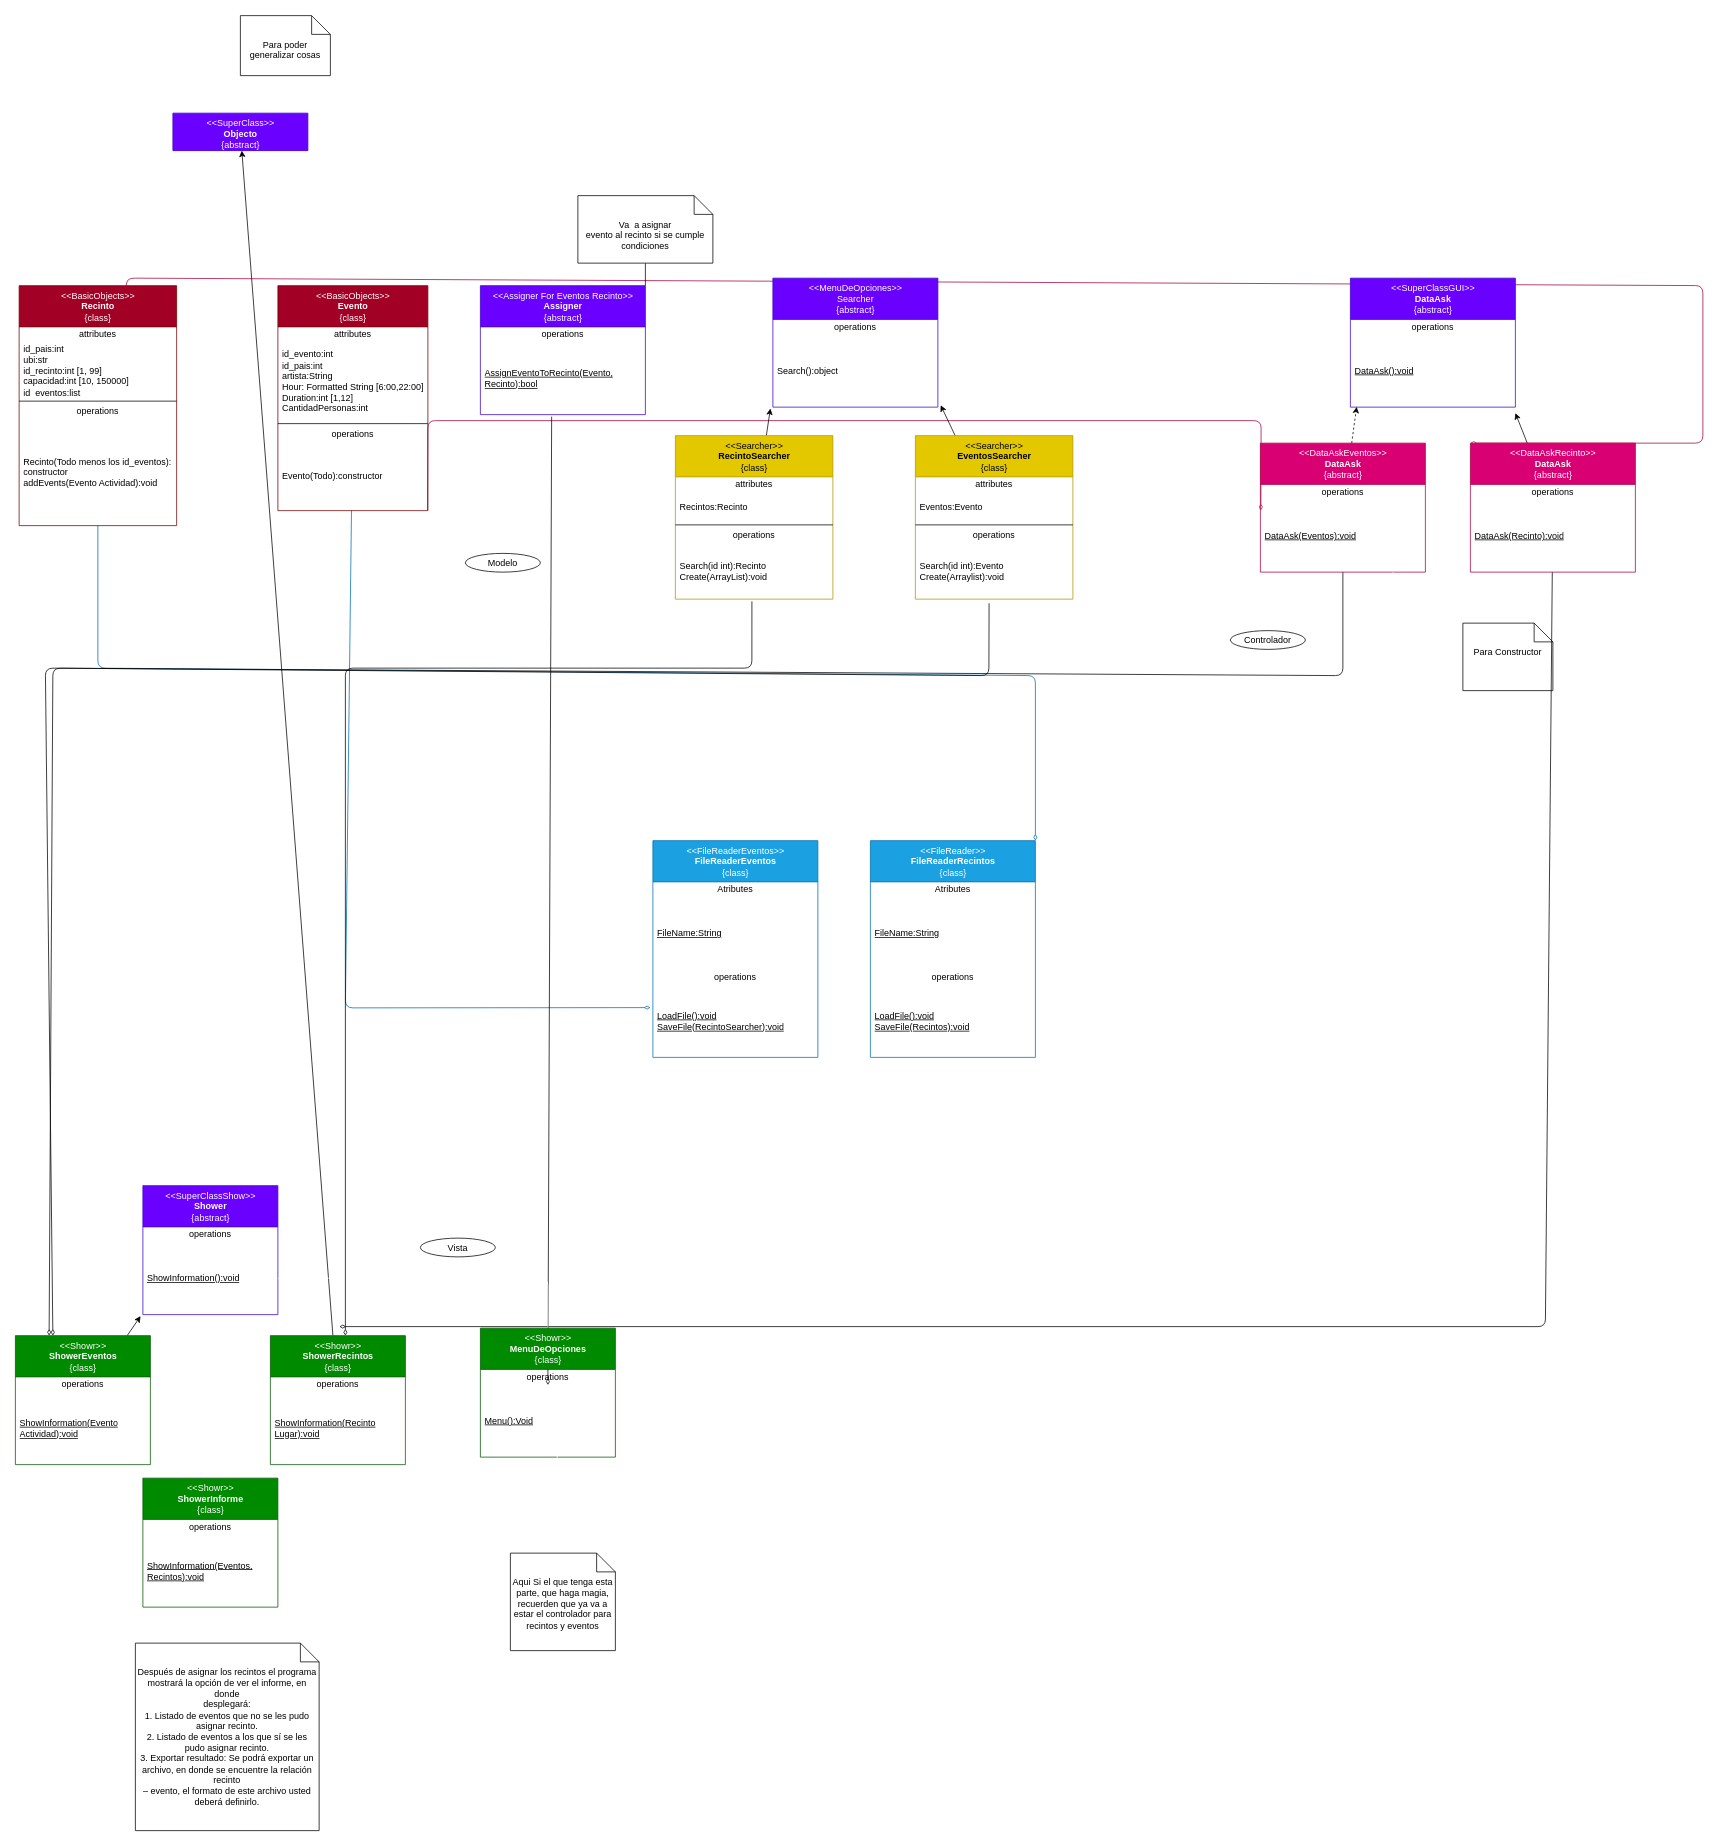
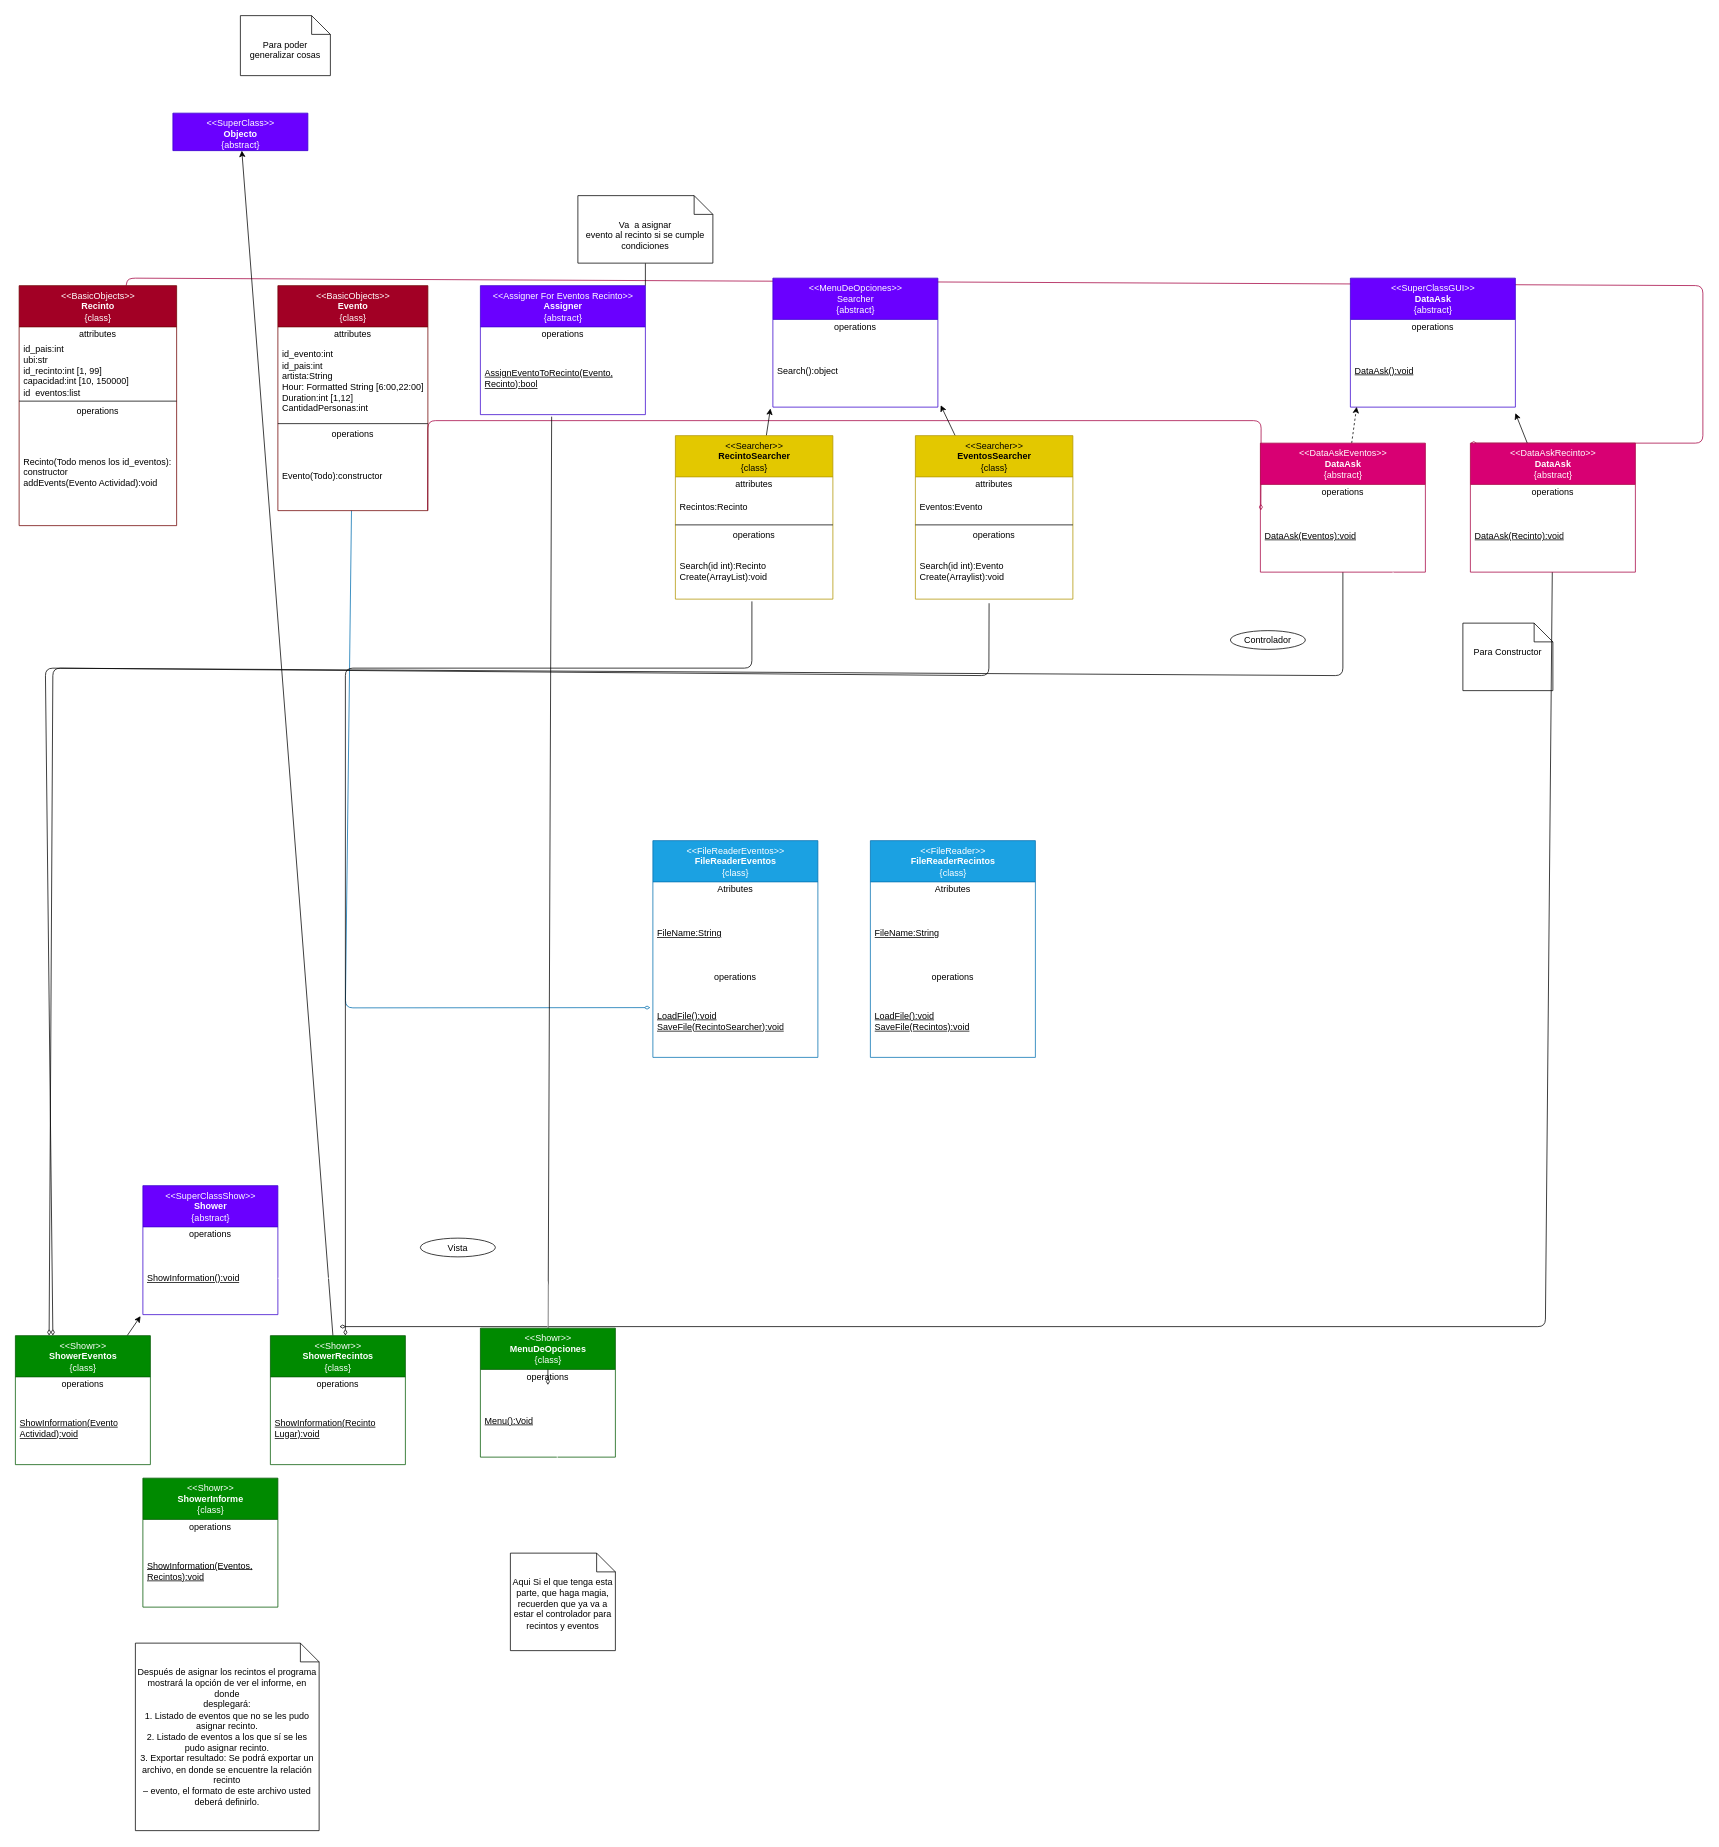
- <mxCell id="75" value="Modelo" style="ellipse;fillColor=none;" parent="1" vertex="1"><mxGeometry x="620" y="737" width="100" height="25" as="geometry" /></mxCell>
- <mxCell id="3" style="edgeStyle=none;html=1;entryX=1;entryY=0;entryDx=0;entryDy=0;strokeColor=#006EAF;endArrow=diamondThin;endFill=0;fillColor=#1ba1e2;" parent="1" source="5" target="38" edge="1"><mxGeometry relative="1" as="geometry"><Array as="points"><mxPoint x="130" y="890" /><mxPoint x="1380" y="900" /></Array></mxGeometry></mxCell>
